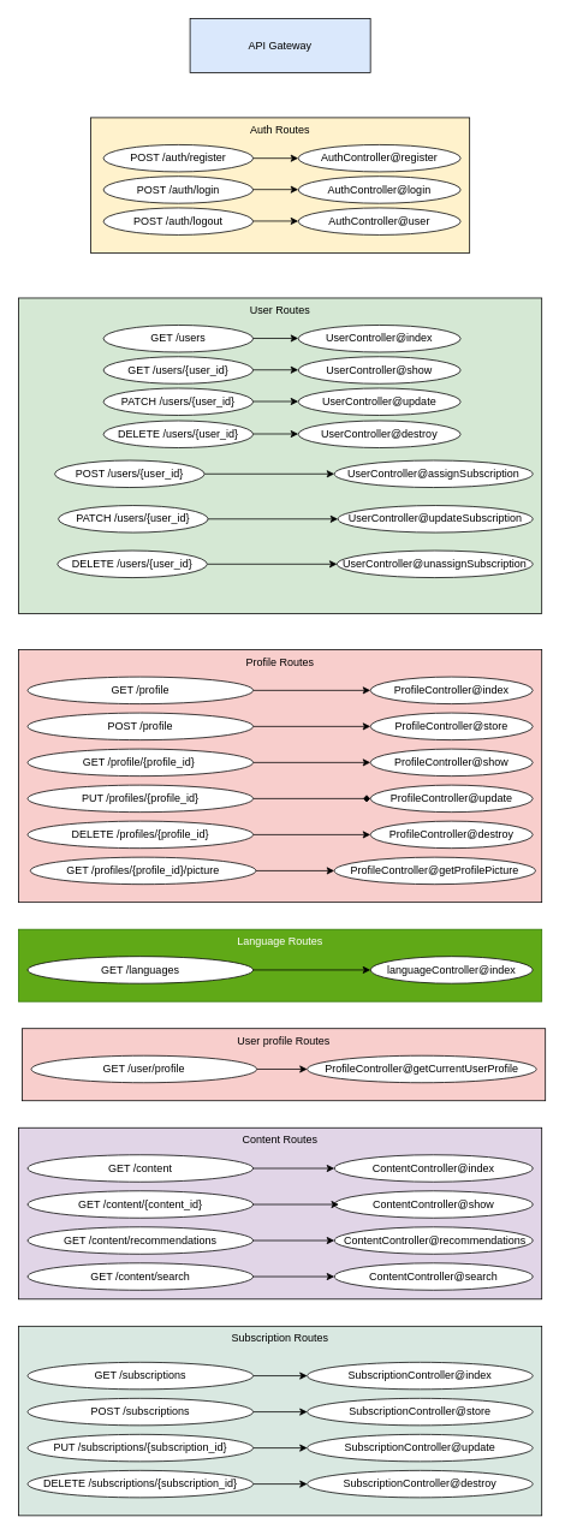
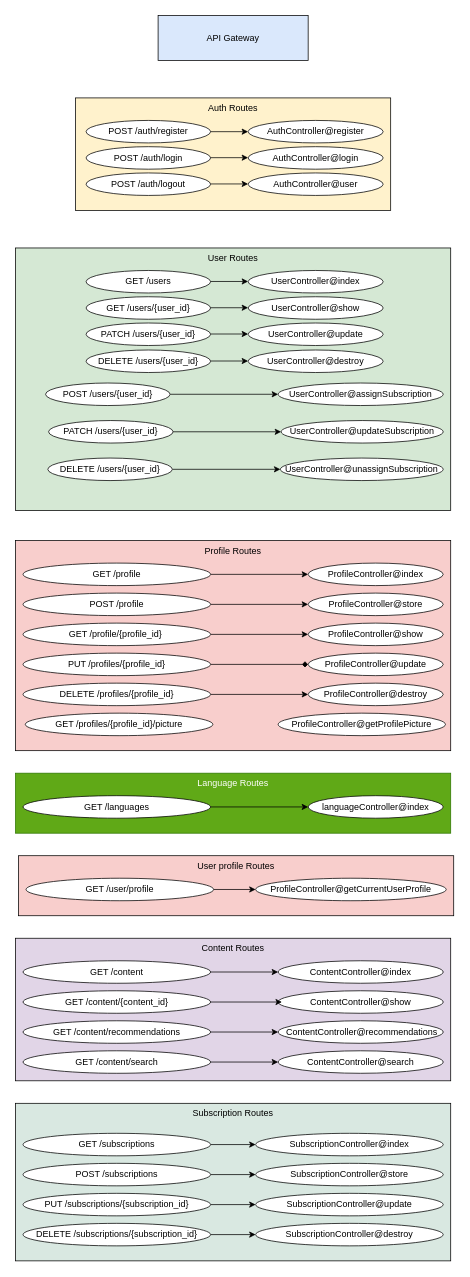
- <mxCell id="78" style="edgeStyle=orthogonalEdgeStyle;rounded=0;orthogonalLoop=1;jettySize=auto;html=1;entryX=0;entryY=0.5;entryDx=0;entryDy=0;" edge="1" parent="1" source="79" target="80"><mxGeometry relative="1" as="geometry" /></mxCell>
